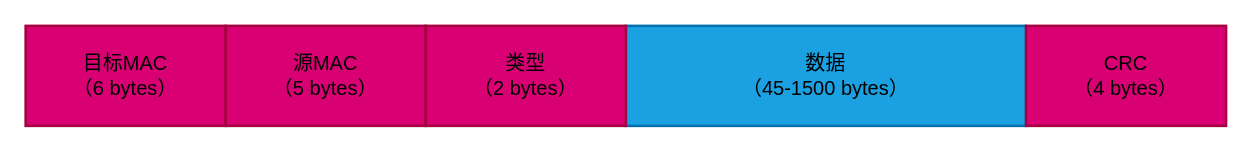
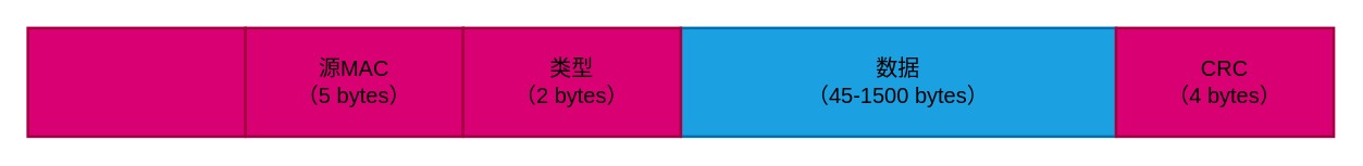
- <mxCell id="4" value="目标MAC&lt;br&gt;（6 bytes）" style="text;html=1;strokeColor=none;fillColor=none;align=center;verticalAlign=middle;whiteSpace=wrap;rounded=0;labelBackgroundColor=none;fontSize=16;strokeWidth=1;" parent="1" vertex="1"><mxGeometry x="20" y="20" width="160" height="80" as="geometry" /></mxCell>
